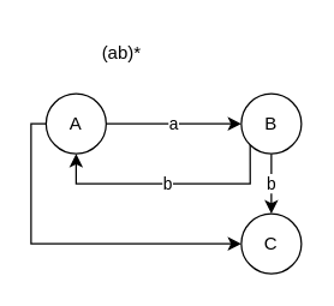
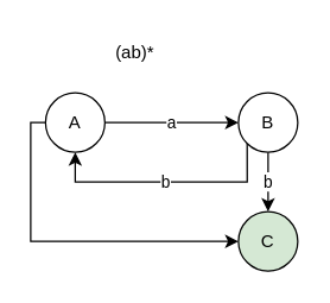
- <mxCell id="9" value="(ab)*" style="text;html=1;align=center;verticalAlign=middle;resizable=0;points=[];autosize=1;strokeColor=none;fillColor=none;" vertex="1" parent="1"><mxGeometry x="55" y="20" width="50" height="30" as="geometry" /></mxCell>
+ <mxCell id="9" value="(ab)*" style="text;html=1;align=center;verticalAlign=middle;resizable=0;points=[];autosize=1;strokeColor=none;fillColor=none;" vertex="1" parent="1"><mxGeometry x="65" y="20" width="50" height="30" as="geometry" /></mxCell>
- <mxCell id="8" value="C" style="ellipse;whiteSpace=wrap;html=1;" vertex="1" parent="1"><mxGeometry x="160" y="142" width="40" height="40" as="geometry" /></mxCell>
+ <mxCell id="8" value="C" style="ellipse;whiteSpace=wrap;html=1;fillColor=#d5e8d4;" vertex="1" parent="1"><mxGeometry x="160" y="142" width="40" height="40" as="geometry" /></mxCell>
